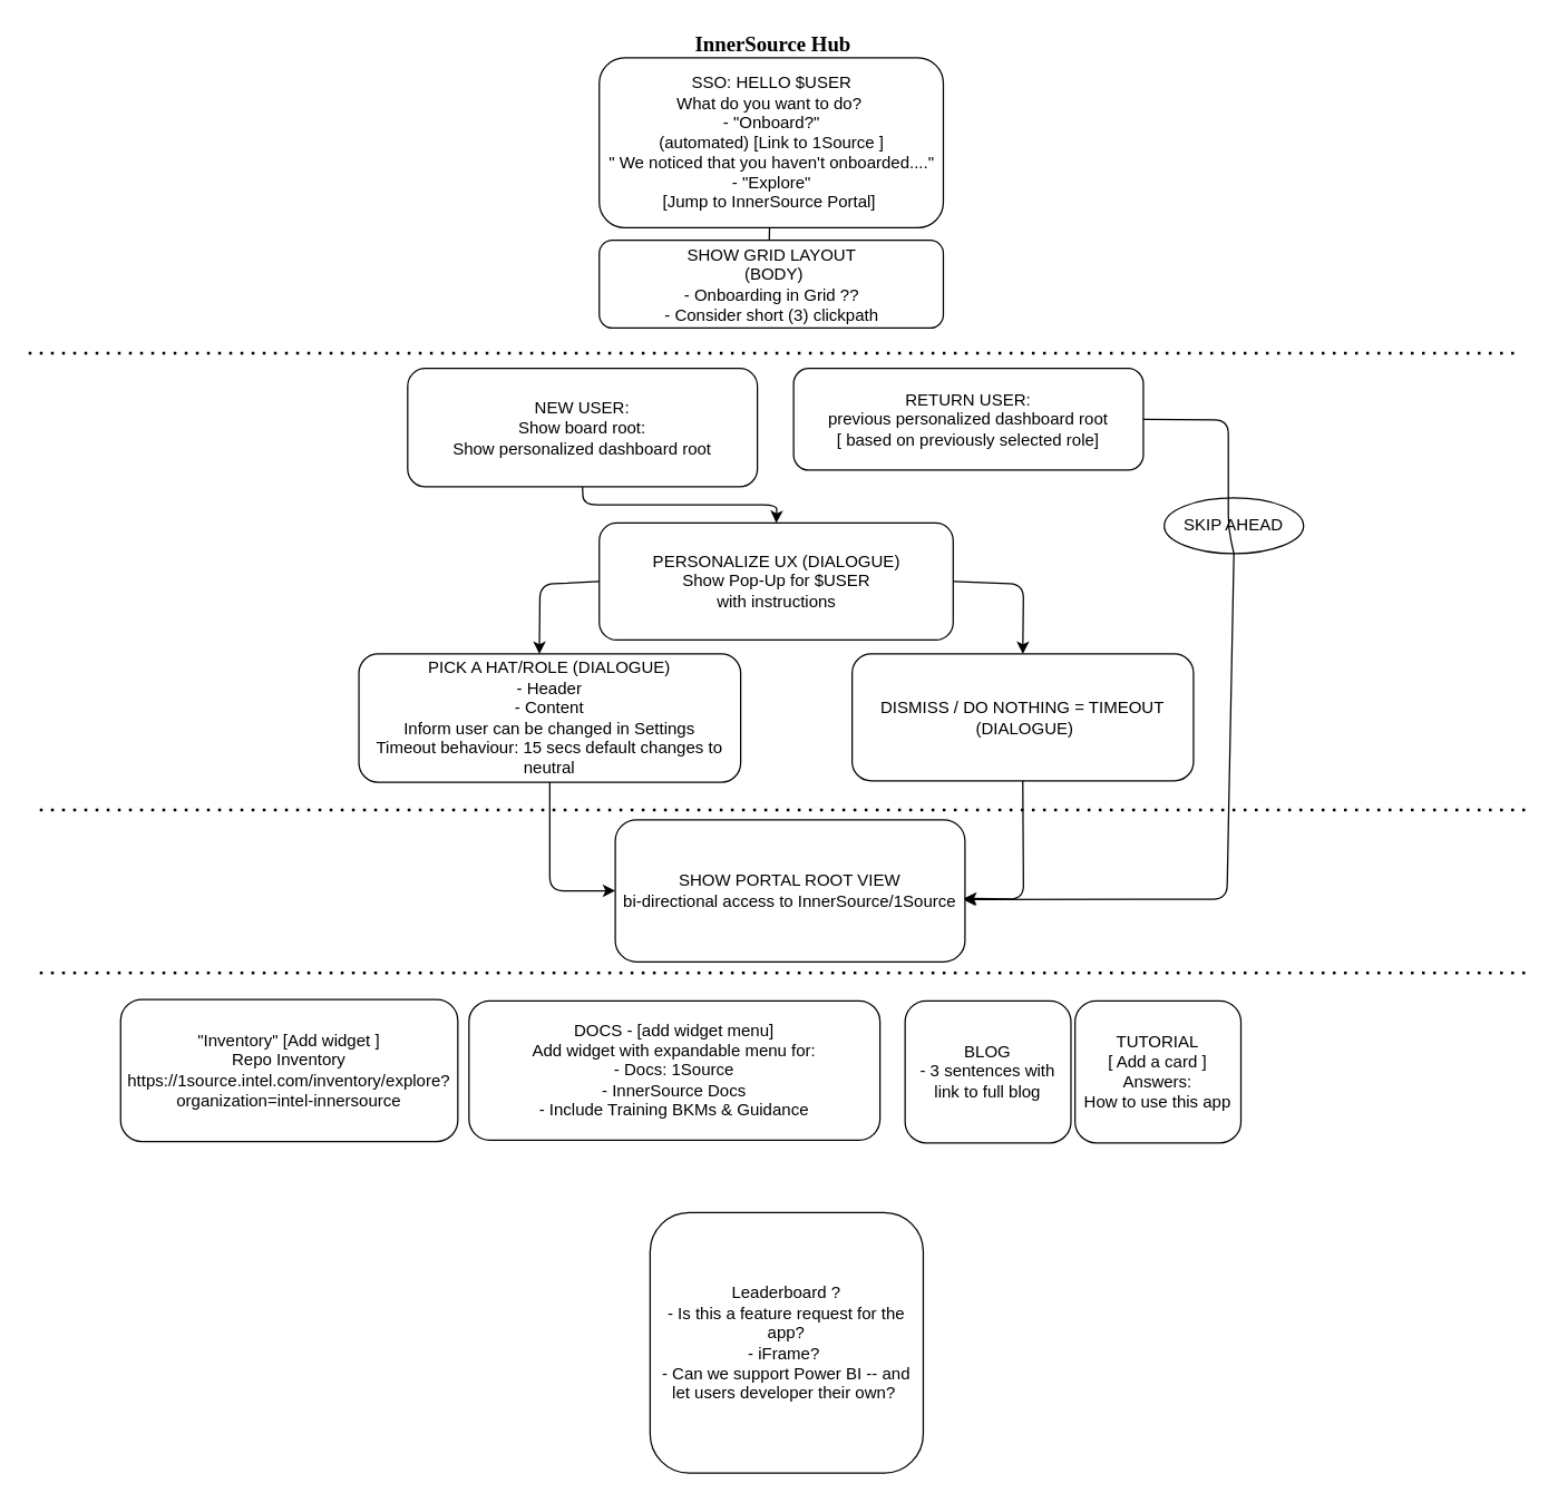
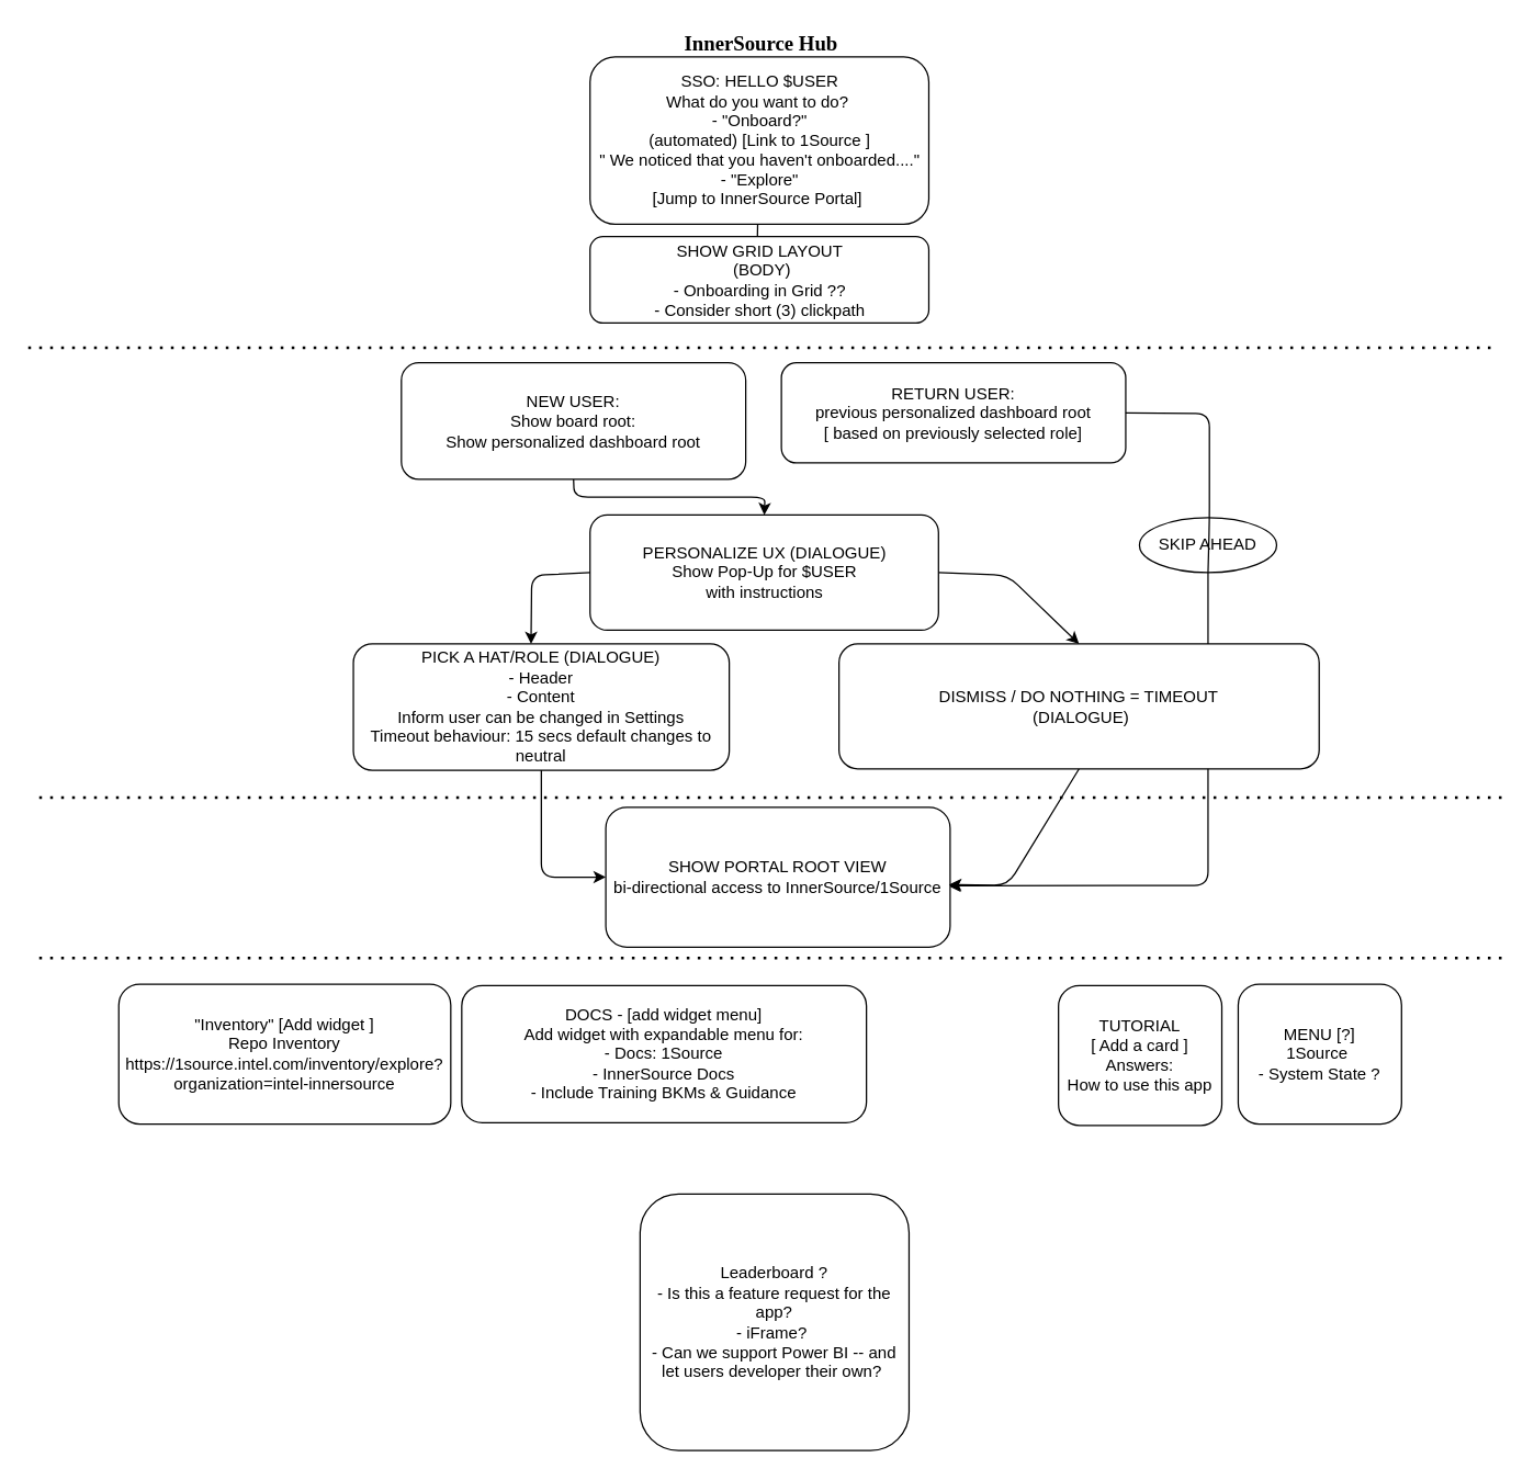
- <mxCell id="27" value="SKIP AHEAD" style="ellipse;whiteSpace=wrap;html=1;align=center;newEdgeStyle={&quot;edgeStyle&quot;:&quot;entityRelationEdgeStyle&quot;,&quot;startArrow&quot;:&quot;none&quot;,&quot;endArrow&quot;:&quot;none&quot;,&quot;segment&quot;:10,&quot;curved&quot;:1};treeFolding=1;treeMoving=1;" vertex="1" parent="1"><mxGeometry x="835" y="357" width="100" height="40" as="geometry" /></mxCell>
+ <mxCell id="27" value="SKIP AHEAD" style="ellipse;whiteSpace=wrap;html=1;align=center;newEdgeStyle={&quot;edgeStyle&quot;:&quot;entityRelationEdgeStyle&quot;,&quot;startArrow&quot;:&quot;none&quot;,&quot;endArrow&quot;:&quot;none&quot;,&quot;segment&quot;:10,&quot;curved&quot;:1};treeFolding=1;treeMoving=1;" vertex="1" parent="1"><mxGeometry x="830" y="377" width="100" height="40" as="geometry" /></mxCell>
- <mxCell id="17" value="DISMISS / DO NOTHING = TIMEOUT&lt;br&gt;&amp;nbsp;(DIALOGUE)" style="rounded=1;whiteSpace=wrap;html=1;" vertex="1" parent="1"><mxGeometry x="611" y="469" width="245" height="91" as="geometry" /></mxCell>
+ <mxCell id="17" value="DISMISS / DO NOTHING = TIMEOUT&lt;br&gt;&amp;nbsp;(DIALOGUE)" style="rounded=1;whiteSpace=wrap;html=1;" vertex="1" parent="1"><mxGeometry x="611" y="469" width="350" height="91" as="geometry" /></mxCell>
+ <mxCell id="20" value="MENU [?]&lt;br&gt;1Source&amp;nbsp;&lt;br&gt;- System State ?" style="rounded=1;whiteSpace=wrap;html=1;" vertex="1" parent="1"><mxGeometry x="902" y="717" width="119.05" height="102" as="geometry" /></mxCell>
- <mxCell id="23" value="BLOG&lt;br&gt;- 3 sentences&amp;nbsp;with link to full blog" style="rounded=1;whiteSpace=wrap;html=1;" vertex="1" parent="1"><mxGeometry x="649" y="718" width="119.05" height="102" as="geometry" /></mxCell>
